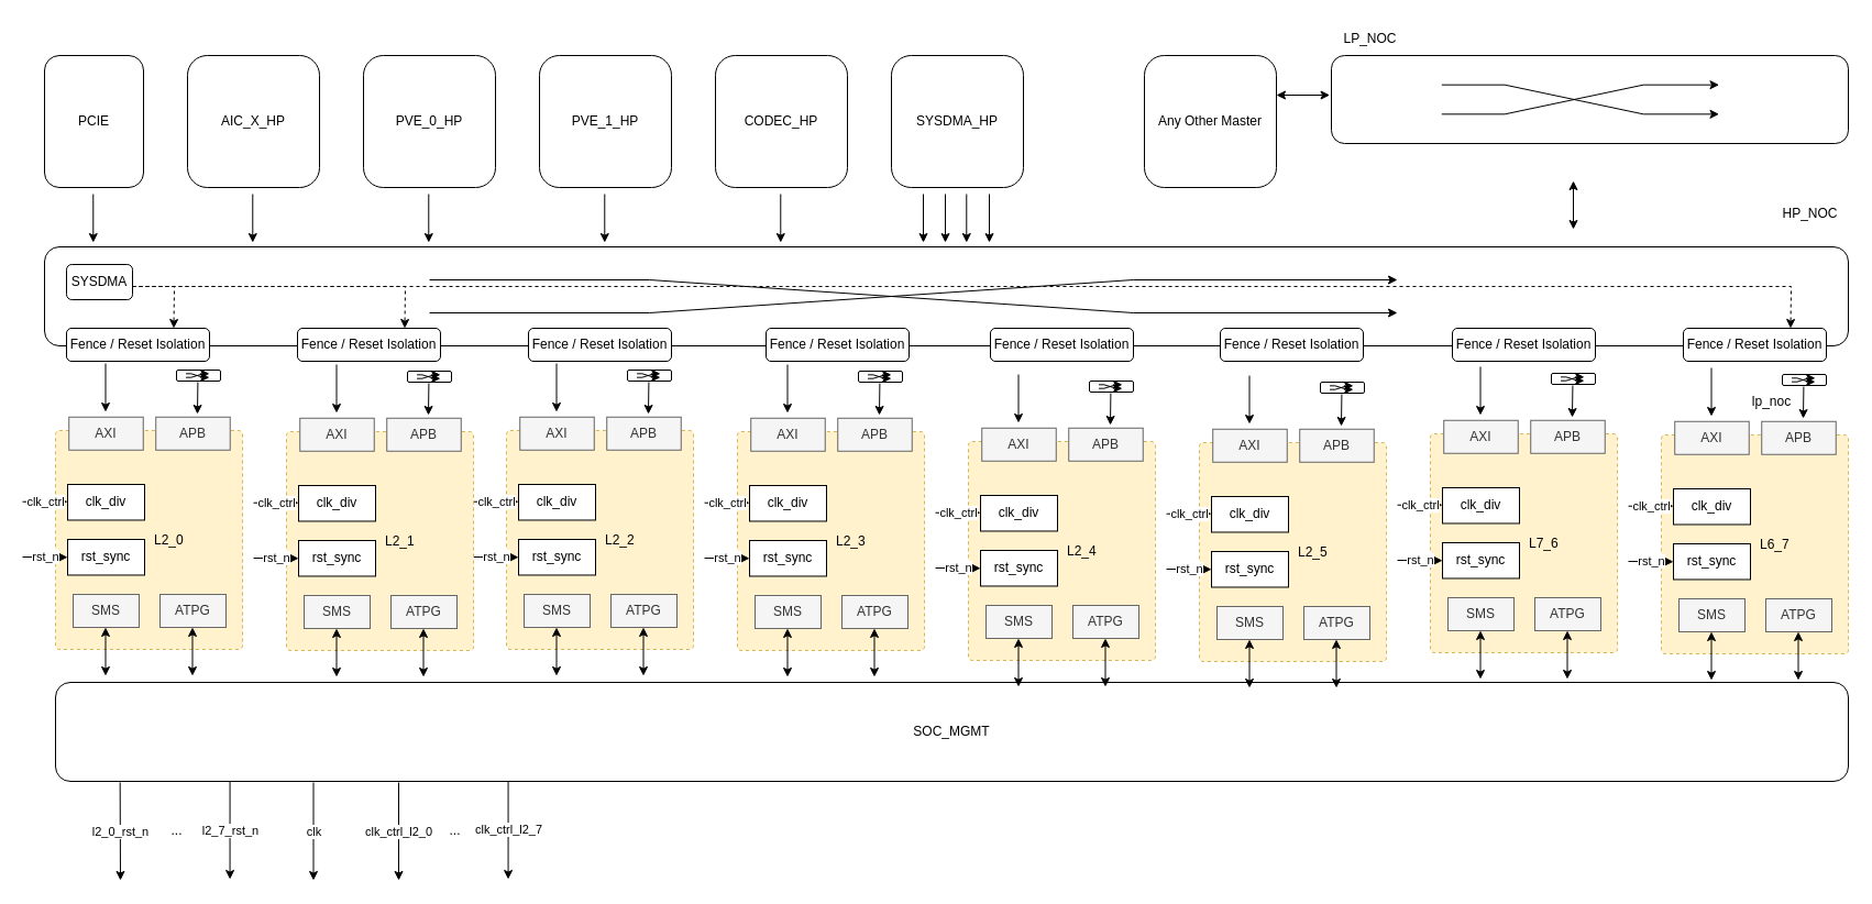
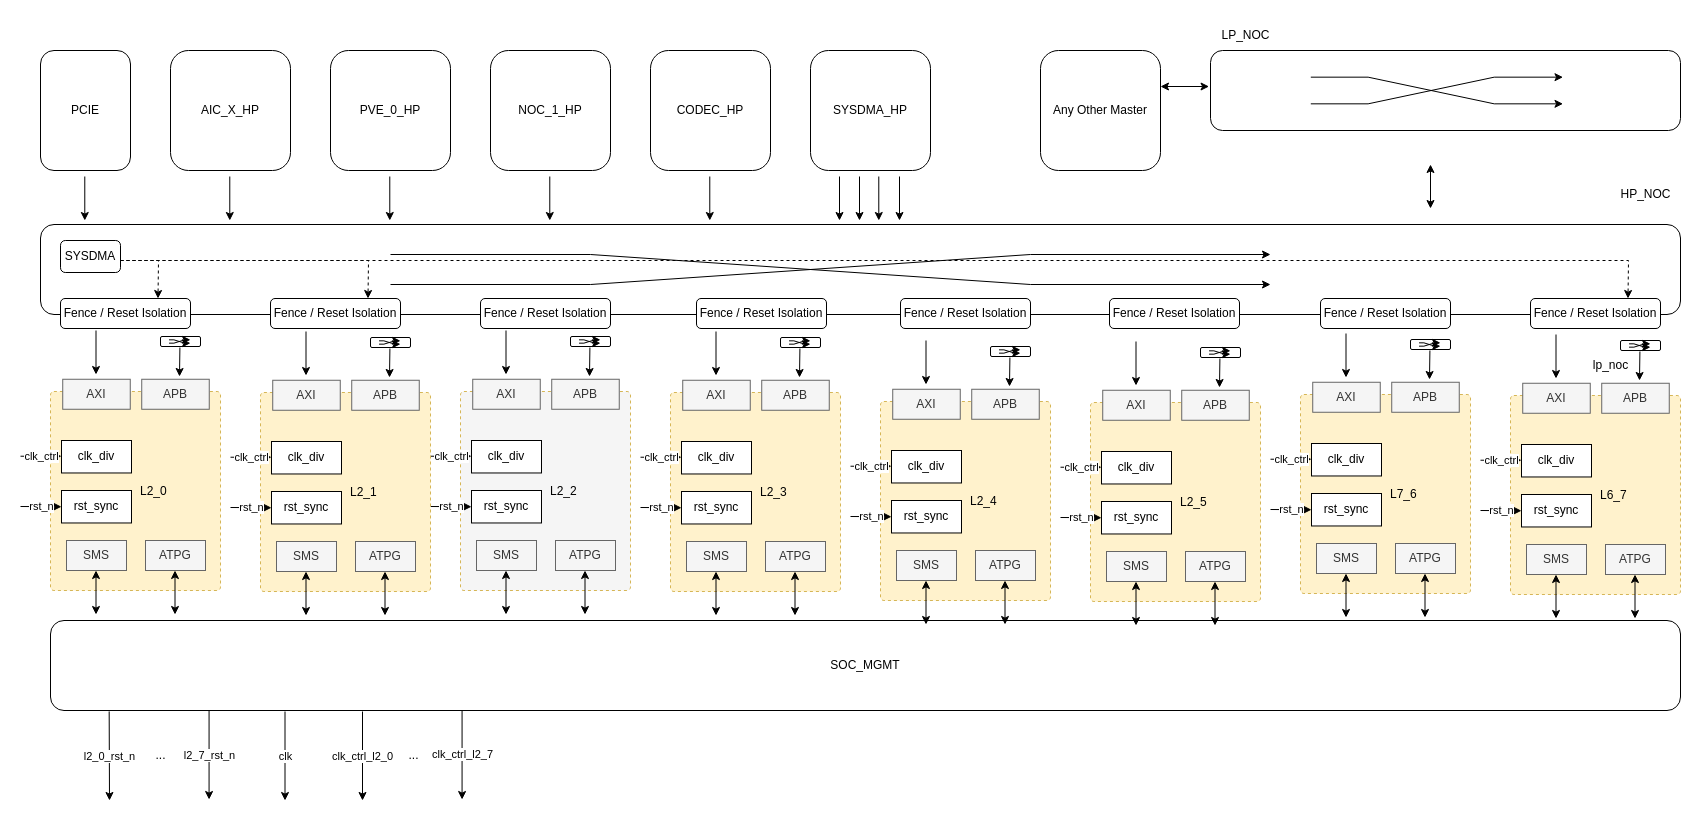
- <mxCell id="17" value="PVE_1_HP" style="rounded=1;whiteSpace=wrap;html=1;" parent="1" vertex="1"><mxGeometry x="490" y="50" width="120" height="120" as="geometry" /></mxCell>
+ <mxCell id="17" value="NOC_1_HP" style="rounded=1;whiteSpace=wrap;html=1;" parent="1" vertex="1"><mxGeometry x="490" y="50" width="120" height="120" as="geometry" /></mxCell>
- <mxCell id="138" value="&amp;nbsp; &amp;nbsp; &amp;nbsp; &amp;nbsp; &amp;nbsp; &amp;nbsp;L2_2" style="rounded=1;whiteSpace=wrap;html=1;dashed=1;align=center;verticalAlign=middle;arcSize=2;container=0;fillColor=#fff2cc;strokeColor=#d6b656;" parent="137" vertex="1"><mxGeometry x="30" y="61" width="170" height="199" as="geometry" /></mxCell>
+ <mxCell id="138" value="&amp;nbsp; &amp;nbsp; &amp;nbsp; &amp;nbsp; &amp;nbsp; &amp;nbsp;L2_2" style="rounded=1;whiteSpace=wrap;html=1;dashed=1;align=center;verticalAlign=middle;arcSize=2;container=0;fillColor=#f5f5f5;strokeColor=#d6b656;" parent="137" vertex="1"><mxGeometry x="30" y="61" width="170" height="199" as="geometry" /></mxCell>
